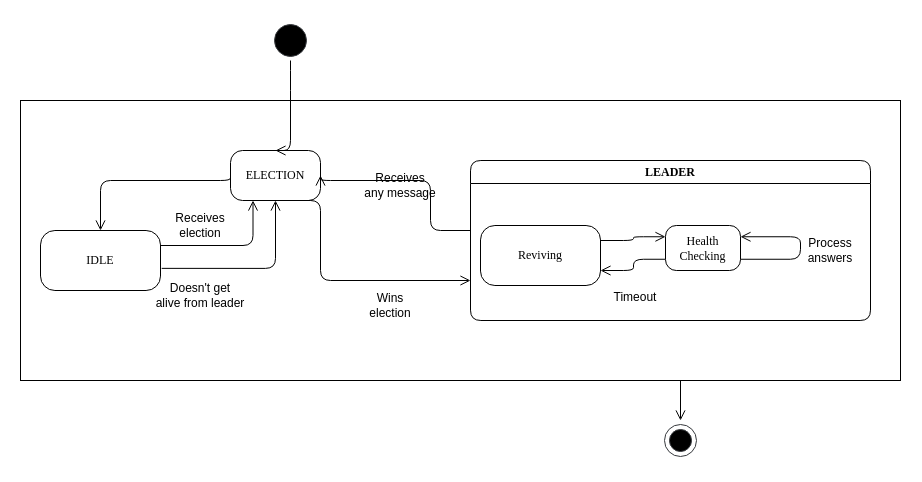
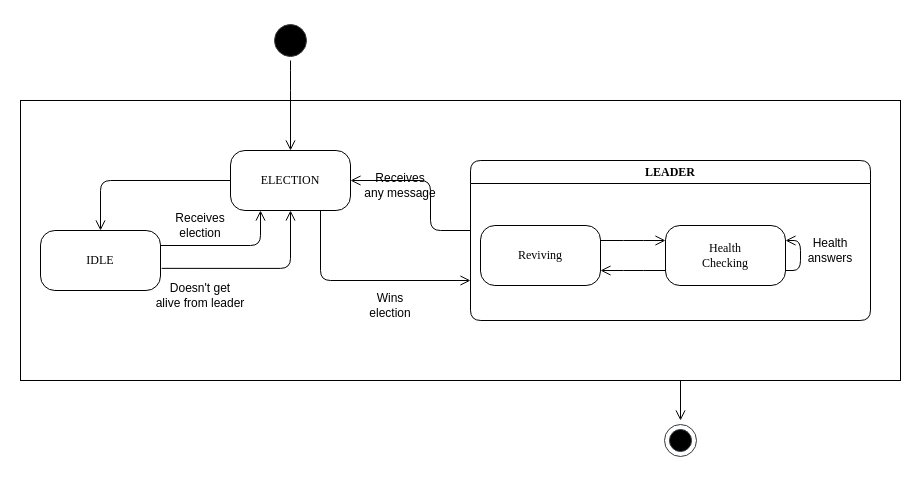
- <mxCell id="4" value="ELECTION" style="rounded=1;whiteSpace=wrap;html=1;arcSize=24;shadow=0;comic=0;labelBackgroundColor=none;fontFamily=Verdana;fontSize=12;align=center;" parent="1" vertex="1"><mxGeometry x="230" y="150" width="90" height="50" as="geometry" /></mxCell>
+ <mxCell id="4" value="ELECTION" style="rounded=1;whiteSpace=wrap;html=1;arcSize=24;shadow=0;comic=0;labelBackgroundColor=none;fontFamily=Verdana;fontSize=12;align=center;" parent="1" vertex="1"><mxGeometry x="230" y="150" width="120" height="60" as="geometry" /></mxCell>
- <mxCell id="8" value="&lt;div&gt;Health&lt;/div&gt;&lt;div&gt;Checking&lt;/div&gt;" style="rounded=1;whiteSpace=wrap;html=1;arcSize=24;shadow=0;comic=0;labelBackgroundColor=none;fontFamily=Verdana;fontSize=12;align=center;" vertex="1" parent="5"><mxGeometry x="195" y="65" width="75" height="45" as="geometry" /></mxCell>
+ <mxCell id="8" value="&lt;div&gt;Health&lt;/div&gt;&lt;div&gt;Checking&lt;/div&gt;" style="rounded=1;whiteSpace=wrap;html=1;arcSize=24;shadow=0;comic=0;labelBackgroundColor=none;fontFamily=Verdana;fontSize=12;align=center;" vertex="1" parent="5"><mxGeometry x="195" y="65" width="120" height="60" as="geometry" /></mxCell>
- <mxCell id="11" value="&lt;div&gt;Process&lt;/div&gt;&lt;div&gt;answers&lt;br&gt;&lt;/div&gt;" style="text;html=1;strokeColor=none;fillColor=none;align=center;verticalAlign=middle;whiteSpace=wrap;rounded=0;" vertex="1" parent="5"><mxGeometry x="330" y="75" width="60" height="30" as="geometry" /></mxCell>
+ <mxCell id="11" value="&lt;div&gt;Health&lt;/div&gt;&lt;div&gt;answers&lt;br&gt;&lt;/div&gt;" style="text;html=1;strokeColor=none;fillColor=none;align=center;verticalAlign=middle;whiteSpace=wrap;rounded=0;" vertex="1" parent="5"><mxGeometry x="330" y="75" width="60" height="30" as="geometry" /></mxCell>
- <mxCell id="12" value="Timeout" style="text;html=1;strokeColor=none;fillColor=none;align=center;verticalAlign=middle;whiteSpace=wrap;rounded=0;" vertex="1" parent="5"><mxGeometry x="135" y="122" width="60" height="30" as="geometry" /></mxCell>
